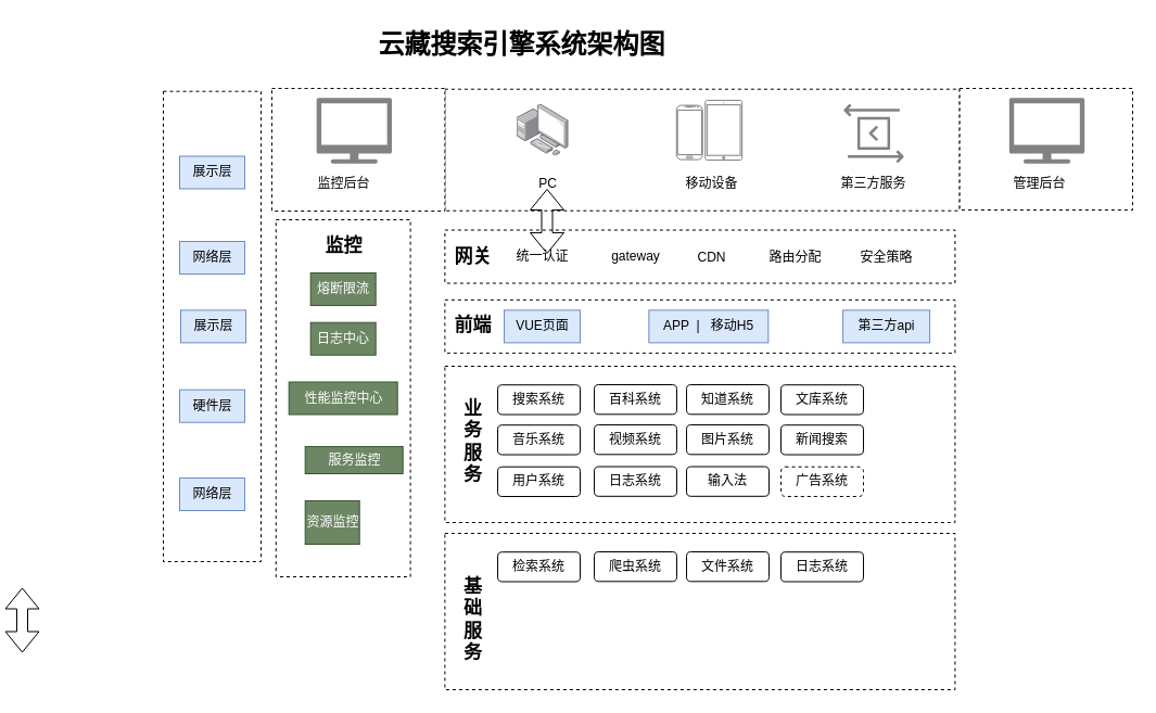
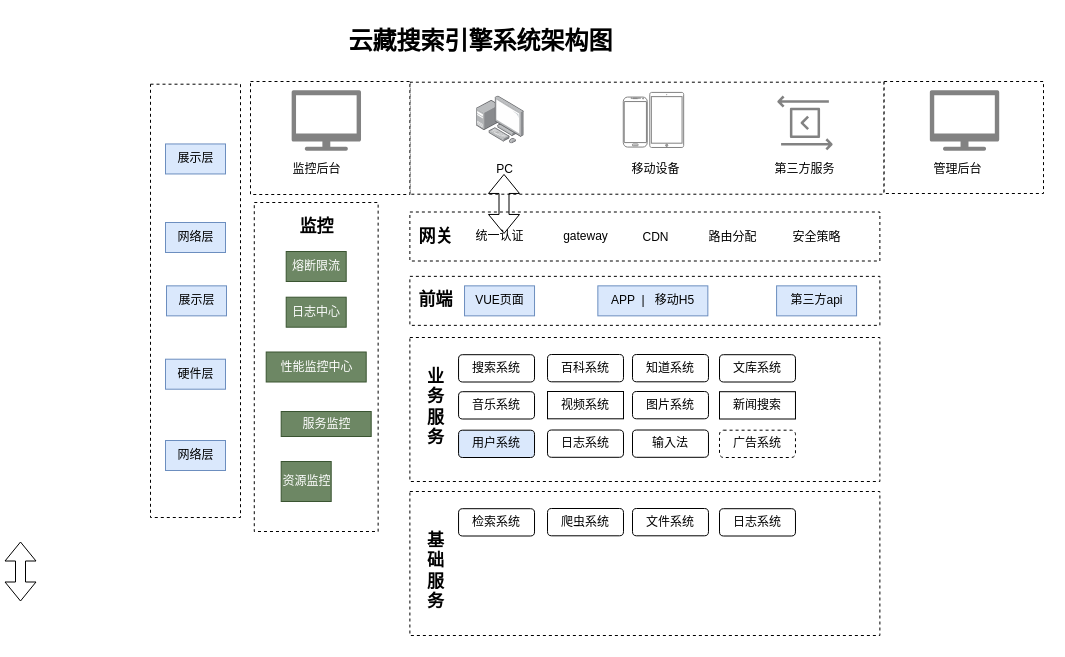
- <mxCell id="50" value="视频系统" style="rounded=1;whiteSpace=wrap;html=1;" vertex="1" parent="1"><mxGeometry x="547.02" y="391" width="75.97" height="27.3" as="geometry" /></mxCell>
+ <mxCell id="50" value="视频系统" style="whiteSpace=wrap;html=1;rounded=0;" vertex="1" parent="1"><mxGeometry x="547.02" y="391" width="75.97" height="27.3" as="geometry" /></mxCell>
- <mxCell id="52" value="新闻搜索" style="rounded=1;whiteSpace=wrap;html=1;" vertex="1" parent="1"><mxGeometry x="719" y="391.2" width="75.97" height="27.3" as="geometry" /></mxCell>
+ <mxCell id="52" value="新闻搜索" style="whiteSpace=wrap;html=1;rounded=0;" vertex="1" parent="1"><mxGeometry x="719" y="391.2" width="75.97" height="27.3" as="geometry" /></mxCell>
- <mxCell id="53" value="用户系统" style="rounded=1;whiteSpace=wrap;html=1;" vertex="1" parent="1"><mxGeometry x="458.06" y="429.7" width="75.97" height="27.3" as="geometry" /></mxCell>
+ <mxCell id="53" value="用户系统" style="rounded=1;whiteSpace=wrap;html=1;fillColor=#dae8fc;" vertex="1" parent="1"><mxGeometry x="458.06" y="429.7" width="75.97" height="27.3" as="geometry" /></mxCell>
